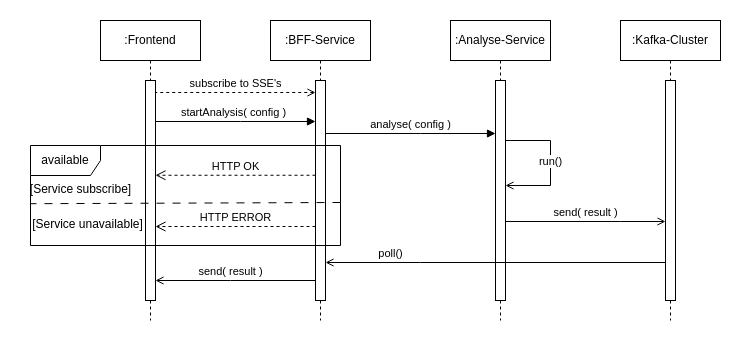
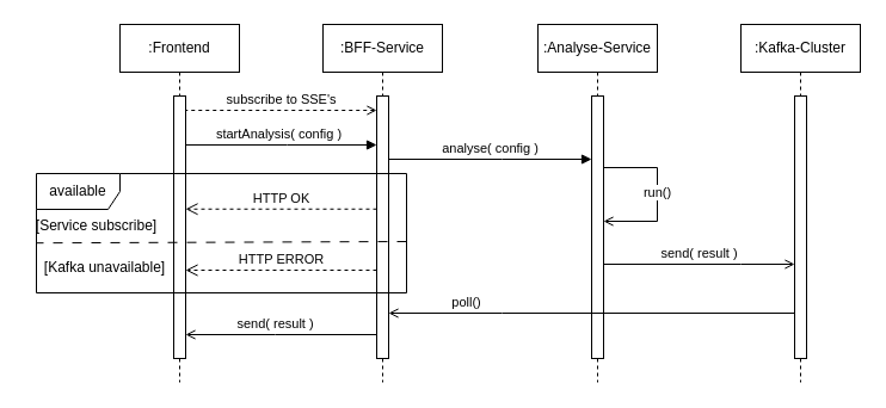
- <mxCell id="14" value="[Service unavailable]" style="text;html=1;align=center;verticalAlign=middle;resizable=0;points=[];autosize=1;strokeColor=none;fillColor=none;" vertex="1" parent="1"><mxGeometry x="22" y="209" width="130" height="30" as="geometry" /></mxCell>
+ <mxCell id="14" value="[Kafka unavailable]" style="text;html=1;align=center;verticalAlign=middle;resizable=0;points=[];autosize=1;strokeColor=none;fillColor=none;" vertex="1" parent="1"><mxGeometry x="22" y="209" width="130" height="30" as="geometry" /></mxCell>
